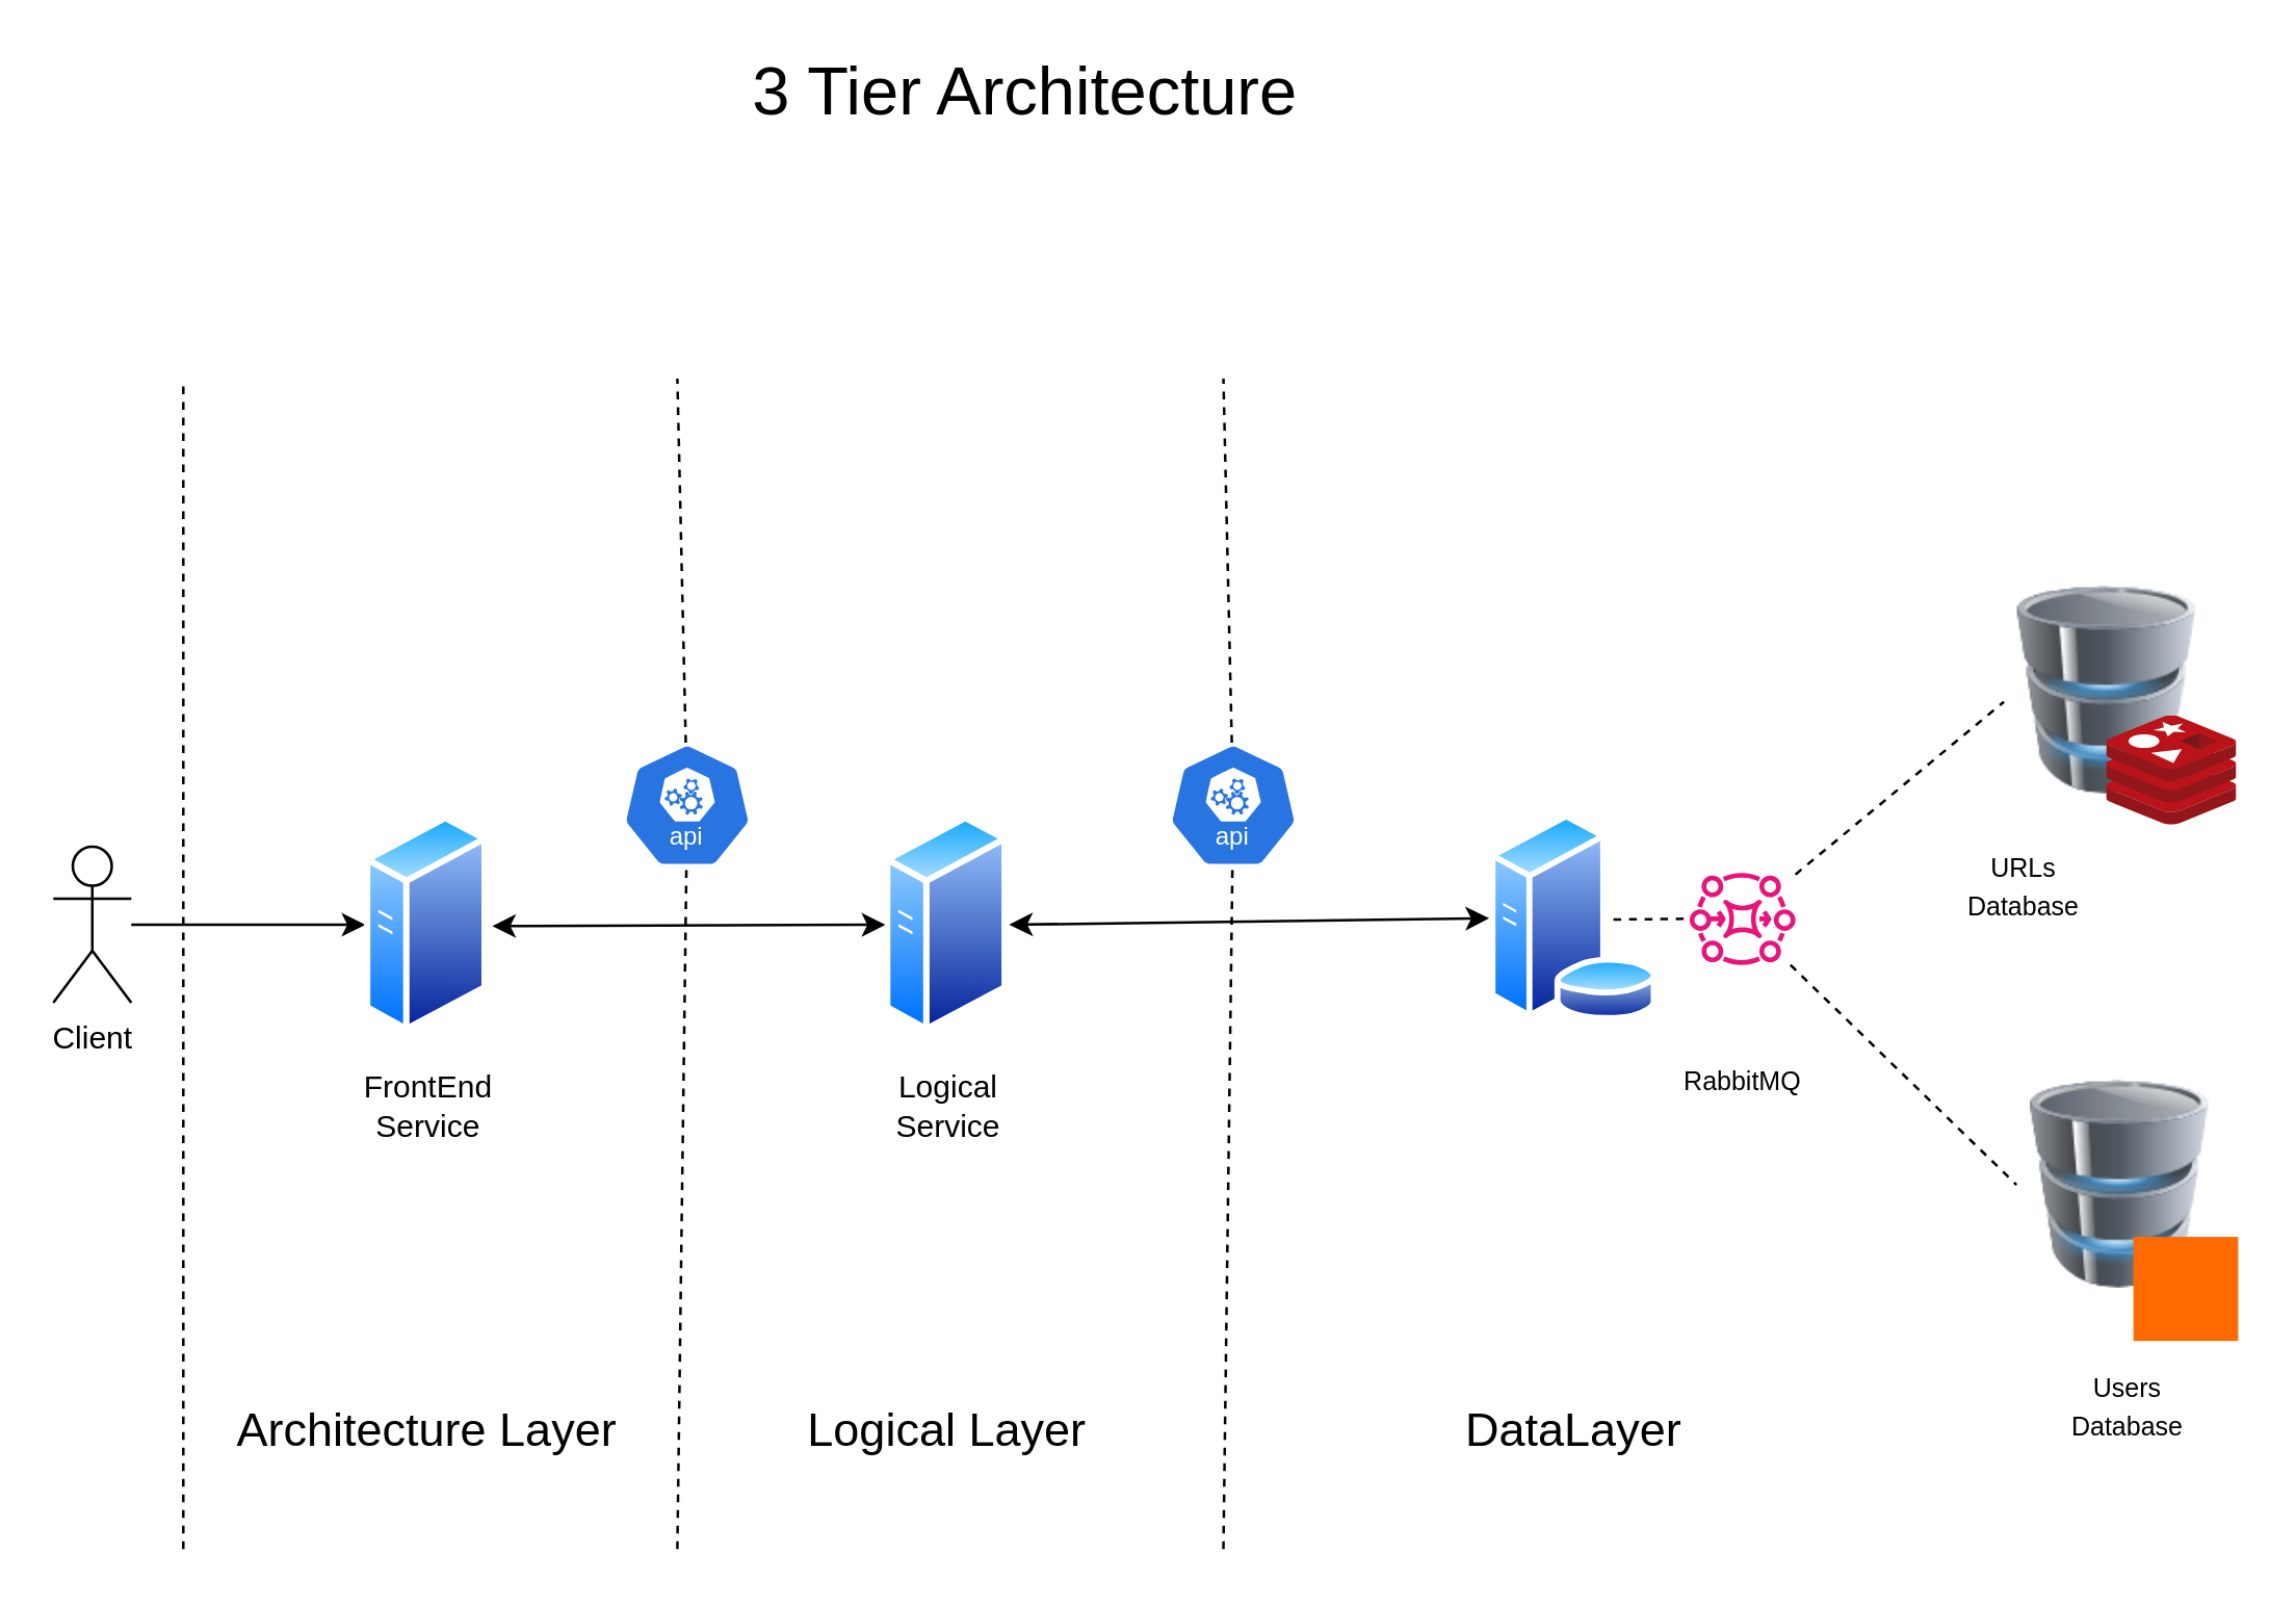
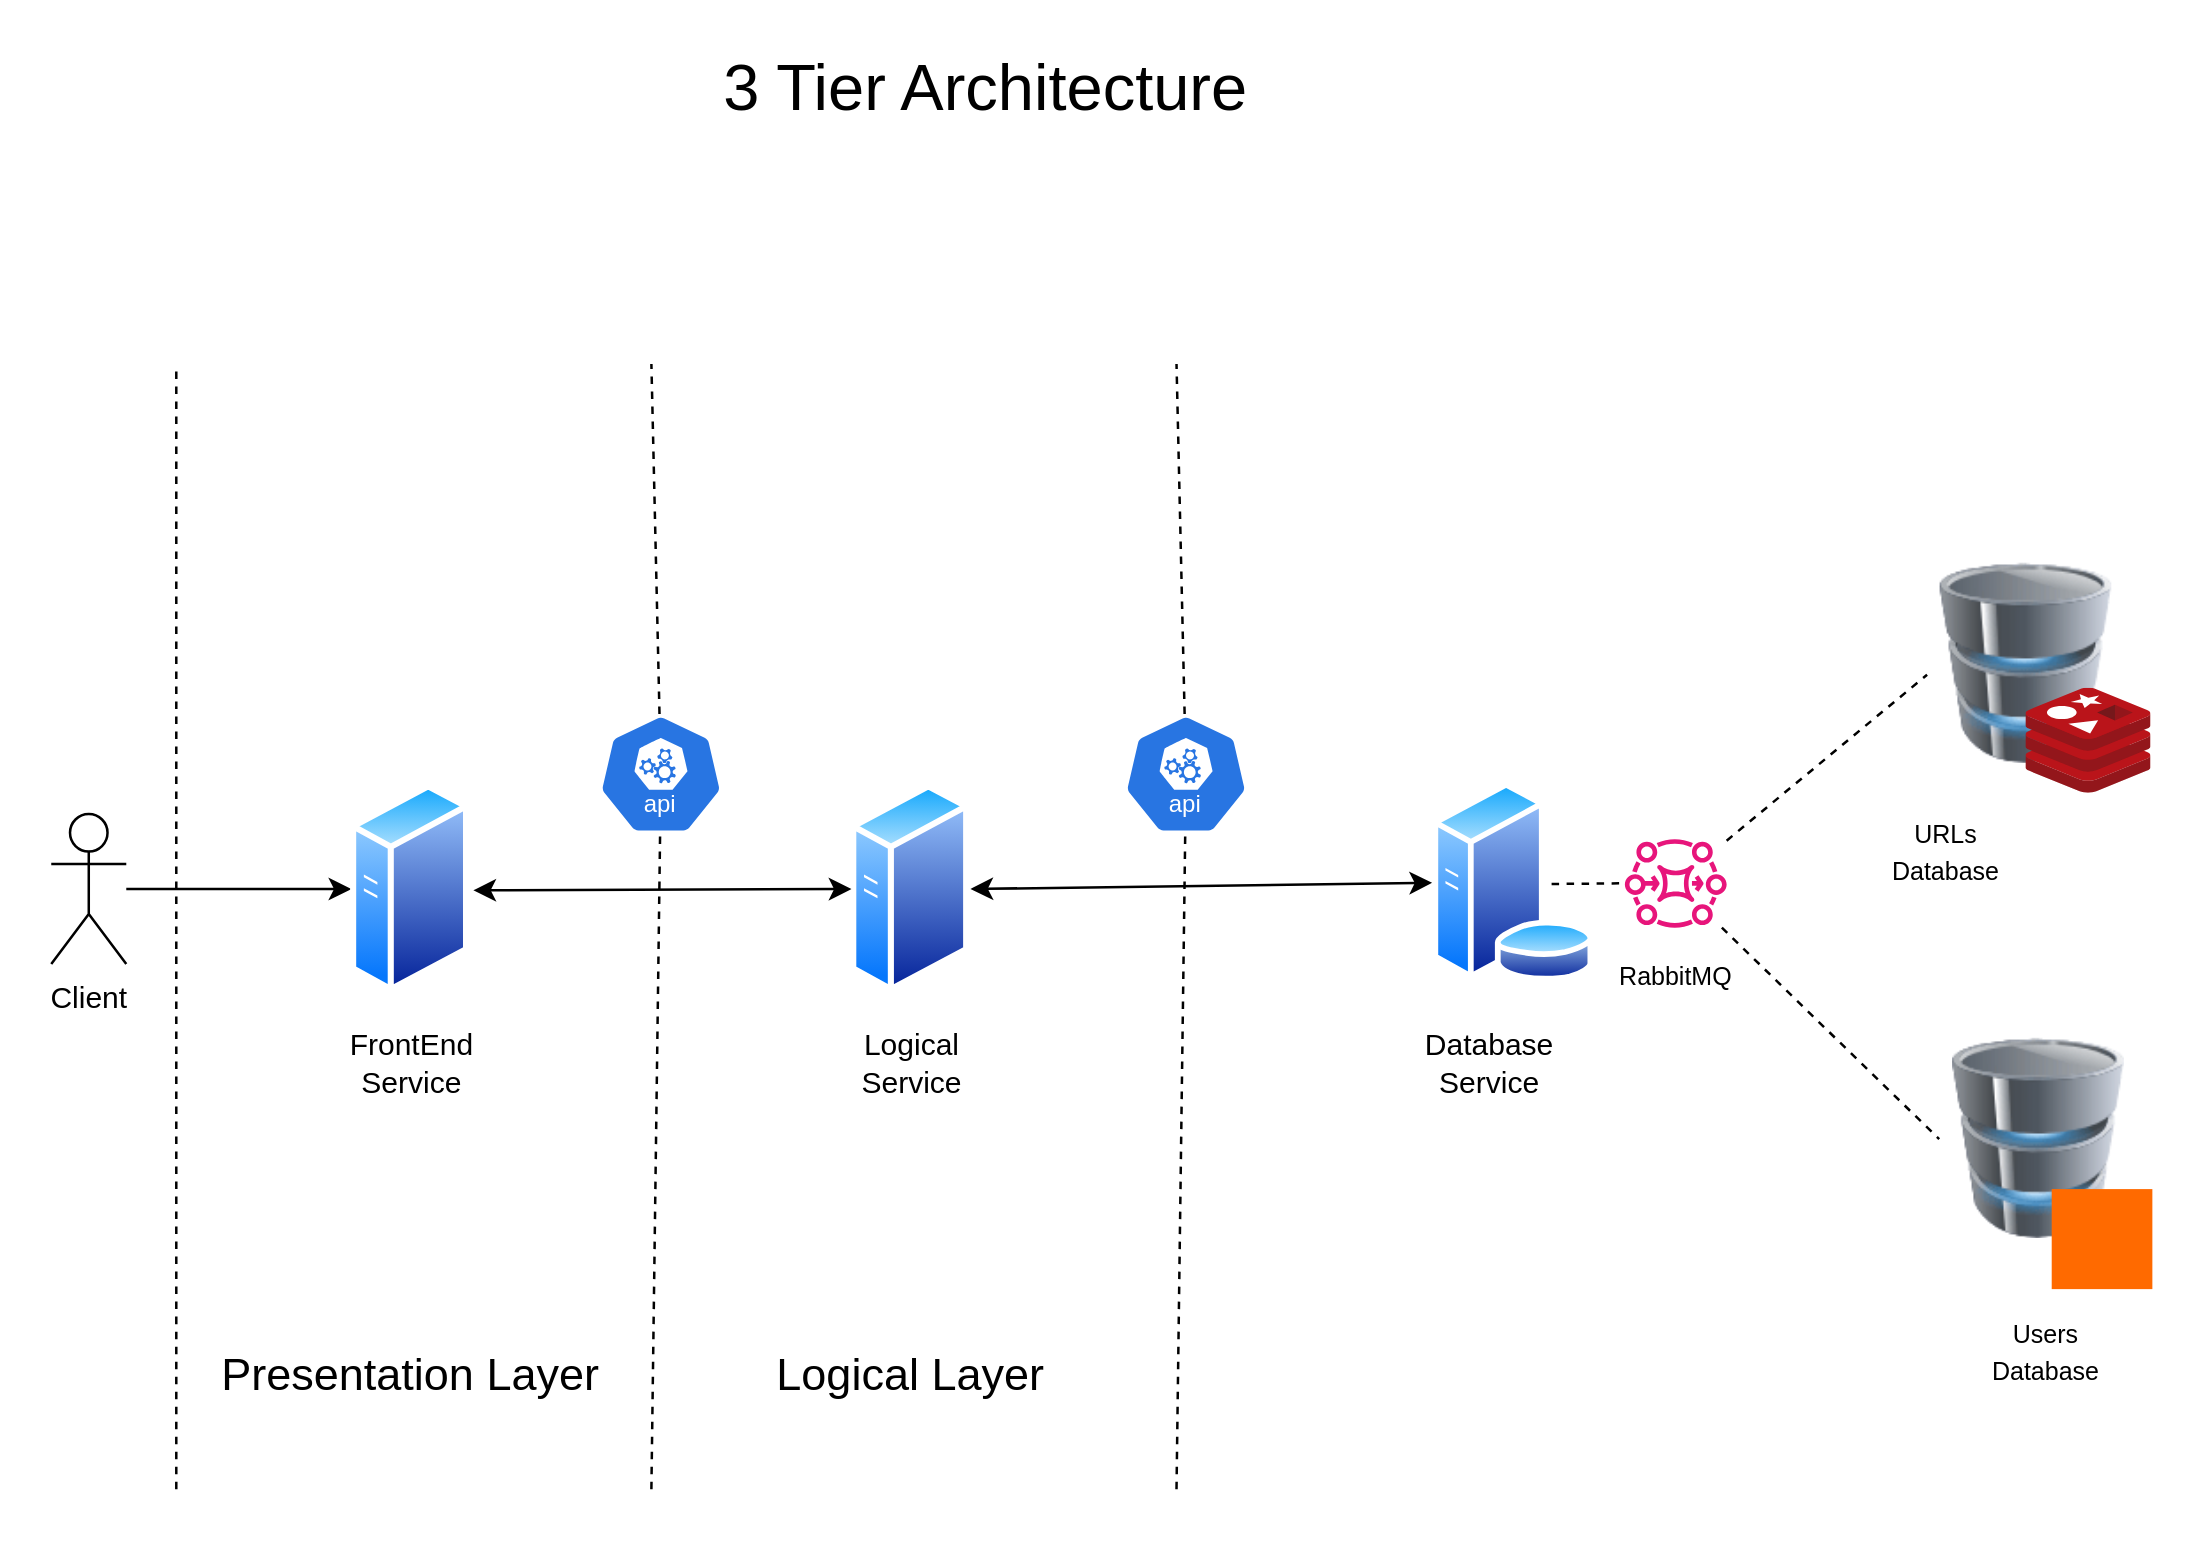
- <mxCell id="26" value="&lt;font style=&quot;font-size: 10px;&quot;&gt;RabbitMQ&lt;/font&gt;" style="text;html=1;align=center;verticalAlign=middle;whiteSpace=wrap;rounded=0;" vertex="1" parent="1"><mxGeometry x="639.65" y="400" width="60" height="30" as="geometry" /></mxCell>
+ <mxCell id="26" value="&lt;font style=&quot;font-size: 10px;&quot;&gt;RabbitMQ&lt;/font&gt;" style="text;html=1;align=center;verticalAlign=middle;whiteSpace=wrap;rounded=0;" vertex="1" parent="1"><mxGeometry x="639.65" y="375" width="60" height="30" as="geometry" /></mxCell>
+ <mxCell id="23" value="Database&lt;div&gt;Service&lt;/div&gt;" style="text;html=1;align=center;verticalAlign=middle;resizable=0;points=[];autosize=1;strokeColor=none;fillColor=none;" vertex="1" parent="1"><mxGeometry x="560" y="405" width="70" height="40" as="geometry" /></mxCell>
- <mxCell id="9" value="&lt;font style=&quot;font-size: 18px;&quot;&gt;Architecture Layer&lt;/font&gt;" style="text;html=1;align=center;verticalAlign=middle;whiteSpace=wrap;rounded=0;" vertex="1" parent="1"><mxGeometry x="78.8" y="535" width="170" height="30" as="geometry" /></mxCell>
+ <mxCell id="9" value="&lt;font style=&quot;font-size: 18px;&quot;&gt;Presentation Layer&lt;/font&gt;" style="text;html=1;align=center;verticalAlign=middle;whiteSpace=wrap;rounded=0;" vertex="1" parent="1"><mxGeometry x="78.8" y="535" width="170" height="30" as="geometry" /></mxCell>
- <mxCell id="12" value="&lt;font style=&quot;font-size: 18px;&quot;&gt;DataLayer&lt;/font&gt;" style="text;html=1;align=center;verticalAlign=middle;whiteSpace=wrap;rounded=0;" vertex="1" parent="1"><mxGeometry x="520" y="535" width="170" height="30" as="geometry" /></mxCell>
